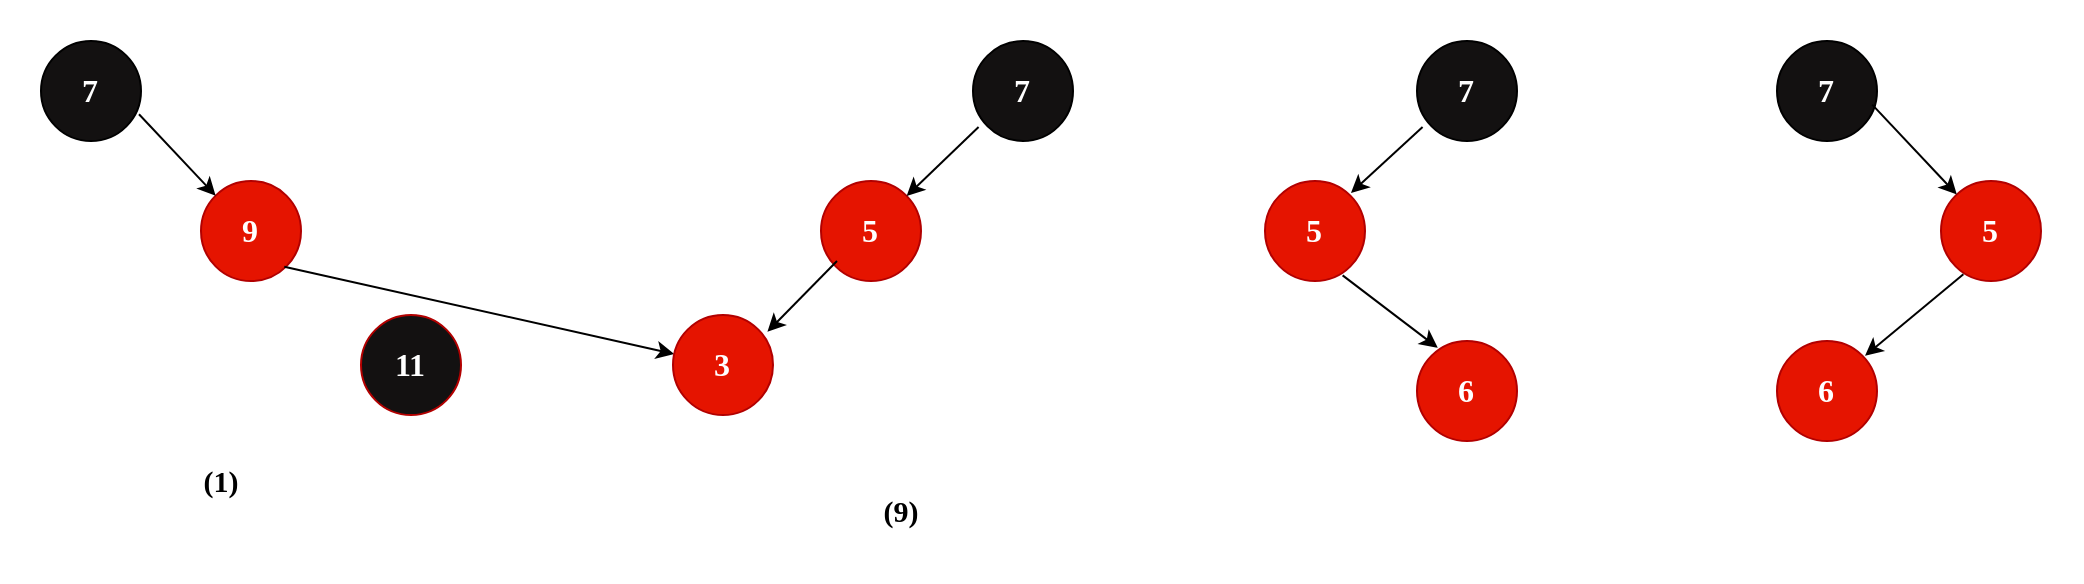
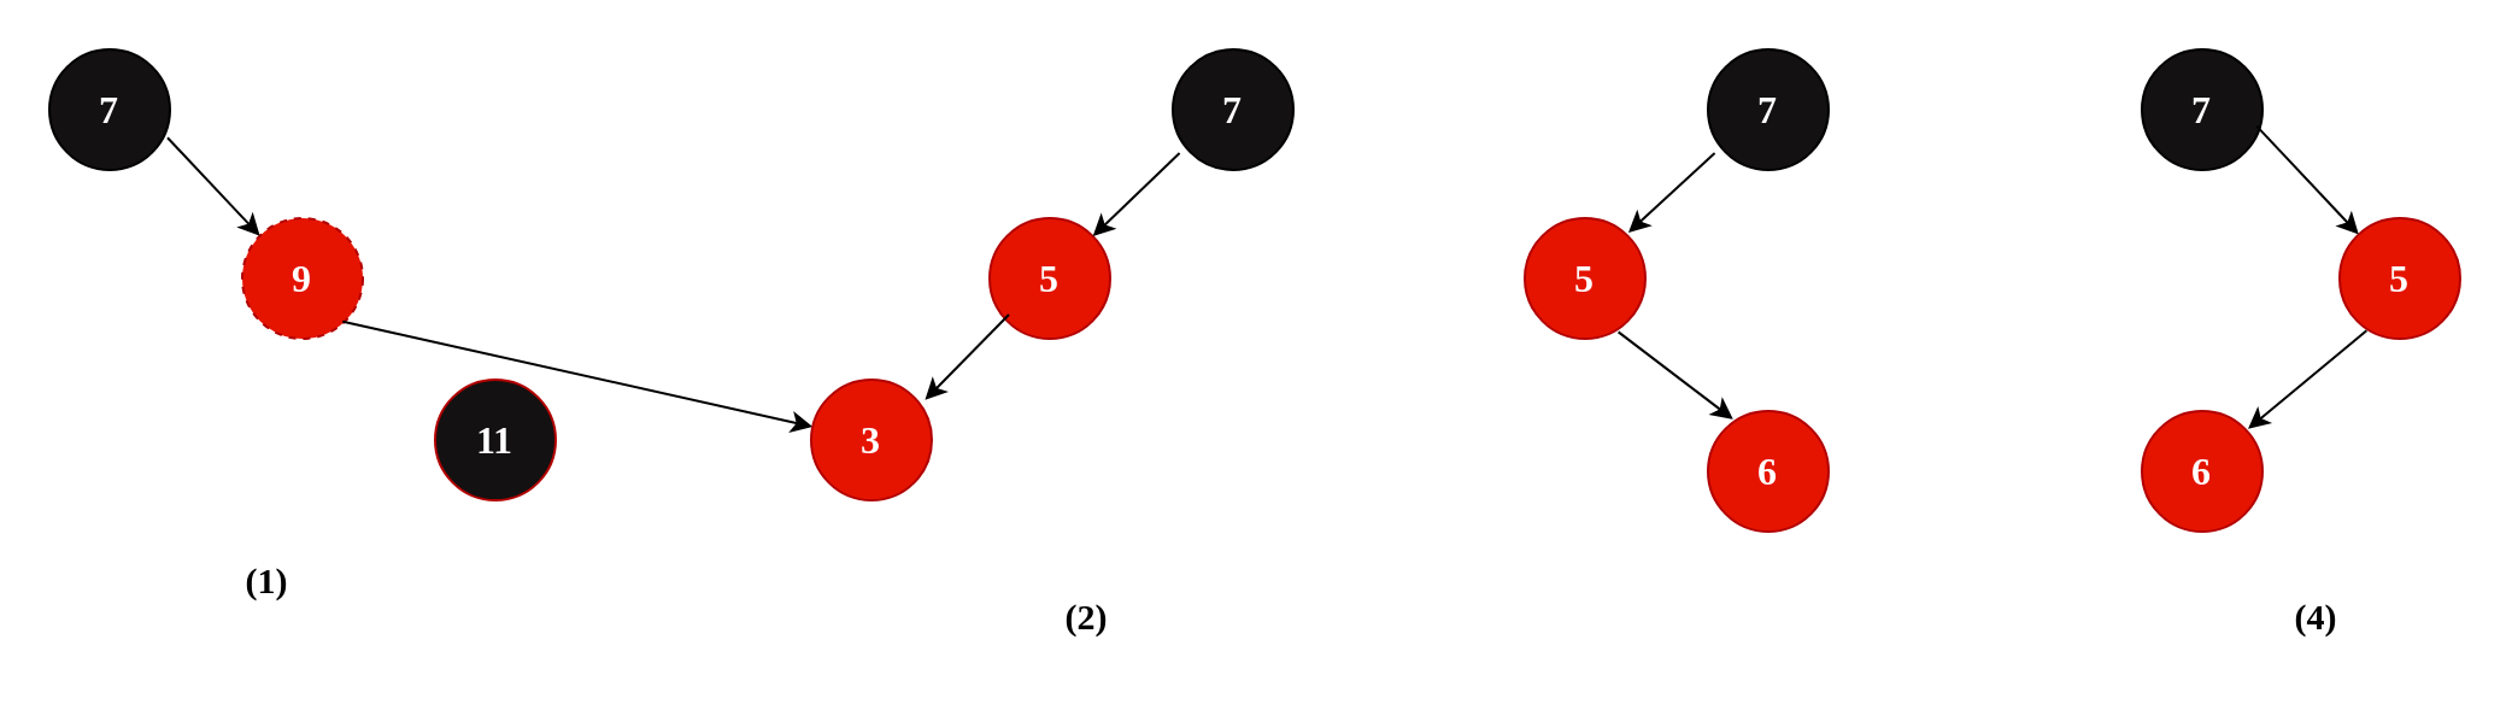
- <mxCell id="3" value="&lt;font size=&quot;1&quot; face=&quot;Verdana&quot; color=&quot;#ffffff&quot;&gt;&lt;b style=&quot;font-size: 16px;&quot;&gt;9&lt;/b&gt;&lt;/font&gt;" style="ellipse;whiteSpace=wrap;html=1;aspect=fixed;fillColor=#e51400;fontColor=#ffffff;strokeColor=#B20000;" vertex="1" parent="1"><mxGeometry x="100" y="90" width="50" height="50" as="geometry" /></mxCell>
+ <mxCell id="3" value="&lt;font size=&quot;1&quot; face=&quot;Verdana&quot; color=&quot;#ffffff&quot;&gt;&lt;b style=&quot;font-size: 16px;&quot;&gt;9&lt;/b&gt;&lt;/font&gt;" style="ellipse;whiteSpace=wrap;html=1;aspect=fixed;fillColor=#e51400;fontColor=#ffffff;strokeColor=#B20000;dashed=1;" vertex="1" parent="1"><mxGeometry x="100" y="90" width="50" height="50" as="geometry" /></mxCell>
- <mxCell id="13" value="&lt;font style=&quot;font-size: 15px;&quot; face=&quot;Verdana&quot;&gt;&lt;b&gt;(9)&lt;/b&gt;&lt;/font&gt;" style="text;html=1;align=center;verticalAlign=middle;resizable=0;points=[];autosize=1;strokeColor=none;fillColor=none;" vertex="1" parent="1"><mxGeometry x="425" y="240" width="50" height="30" as="geometry" /></mxCell>
+ <mxCell id="13" value="&lt;font style=&quot;font-size: 15px;&quot; face=&quot;Verdana&quot;&gt;&lt;b&gt;(2)&lt;/b&gt;&lt;/font&gt;" style="text;html=1;align=center;verticalAlign=middle;resizable=0;points=[];autosize=1;strokeColor=none;fillColor=none;" vertex="1" parent="1"><mxGeometry x="425" y="240" width="50" height="30" as="geometry" /></mxCell>
+ <mxCell id="24" value="&lt;font style=&quot;font-size: 15px;&quot; face=&quot;Verdana&quot;&gt;&lt;b&gt;(4)&lt;/b&gt;&lt;/font&gt;" style="text;html=1;align=center;verticalAlign=middle;resizable=0;points=[];autosize=1;strokeColor=none;fillColor=none;" vertex="1" parent="1"><mxGeometry x="935" y="240" width="50" height="30" as="geometry" /></mxCell>
